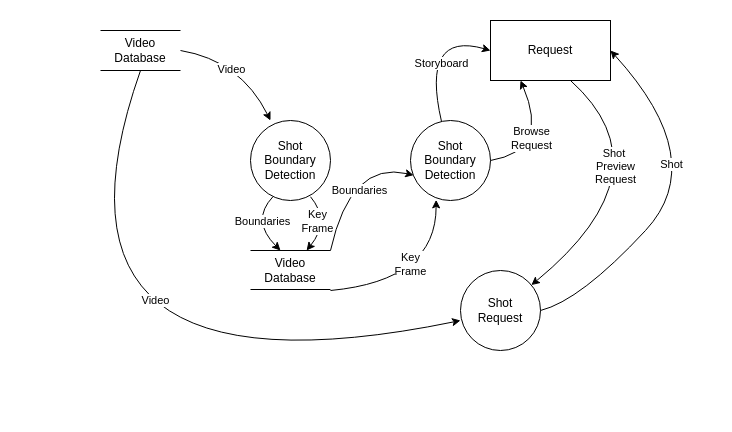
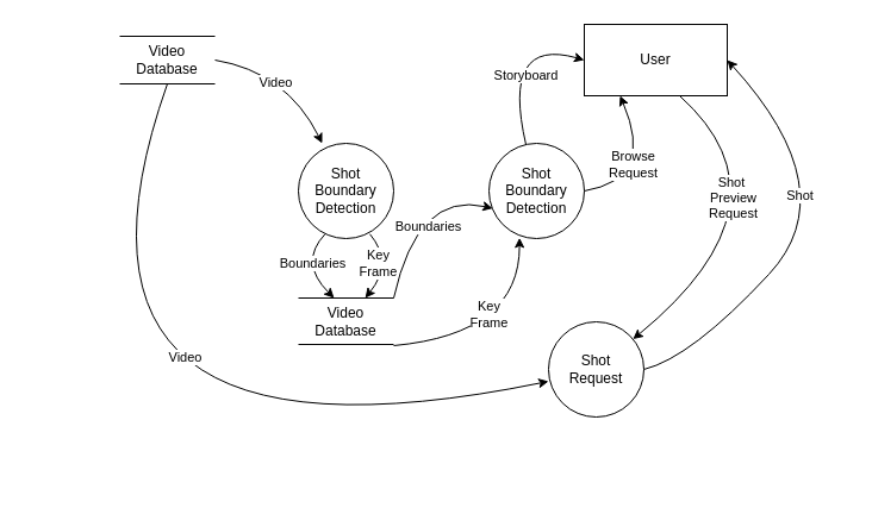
- <mxCell id="14" value="Request" style="text;html=1;strokeColor=none;fillColor=none;align=center;verticalAlign=middle;whiteSpace=wrap;rounded=0;" vertex="1" parent="1"><mxGeometry x="490" y="20" width="120" height="60" as="geometry" /></mxCell>
+ <mxCell id="14" value="User" style="text;html=1;strokeColor=none;fillColor=none;align=center;verticalAlign=middle;whiteSpace=wrap;rounded=0;" vertex="1" parent="1"><mxGeometry x="490" y="20" width="120" height="60" as="geometry" /></mxCell>
